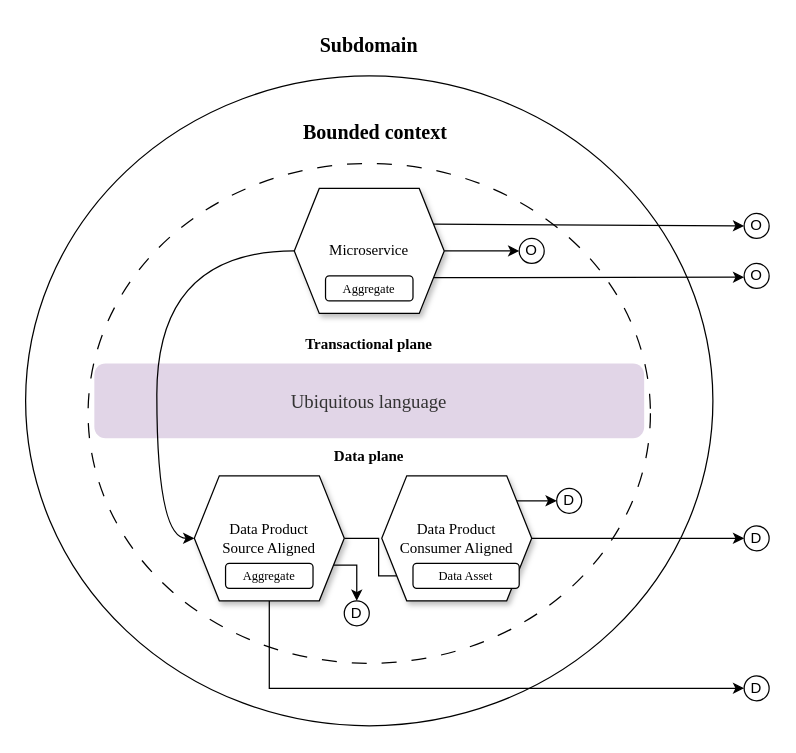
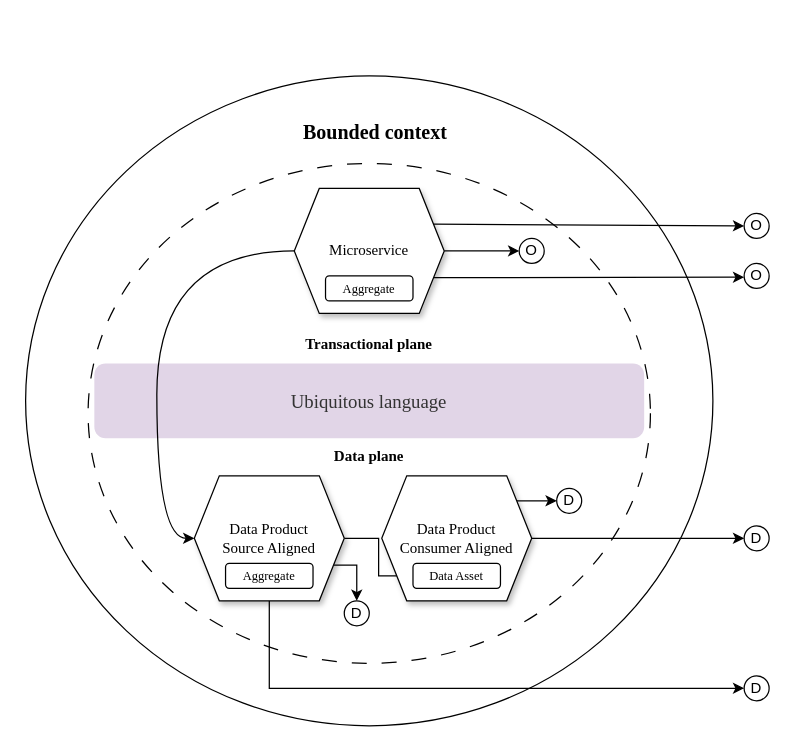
- <mxCell id="14" value="&lt;font style=&quot;font-size: 16px;&quot; face=&quot;Architects Daughter&quot;&gt;Subdomain&lt;/font&gt;" style="text;html=1;align=center;verticalAlign=middle;whiteSpace=wrap;rounded=0;fontStyle=1" vertex="1" parent="1"><mxGeometry x="215" y="20" width="160" height="30" as="geometry" /></mxCell>
- <mxCell id="23" value="&lt;font face=&quot;Architects Daughter&quot;&gt;Data Asset&lt;/font&gt;" style="rounded=1;whiteSpace=wrap;html=1;fontSize=10;" vertex="1" parent="1"><mxGeometry x="330" y="450" width="85" height="20" as="geometry" /></mxCell>
+ <mxCell id="23" value="&lt;font face=&quot;Architects Daughter&quot;&gt;Data Asset&lt;/font&gt;" style="rounded=1;whiteSpace=wrap;html=1;fontSize=10;" vertex="1" parent="1"><mxGeometry x="330" y="450" width="70" height="20" as="geometry" /></mxCell>
